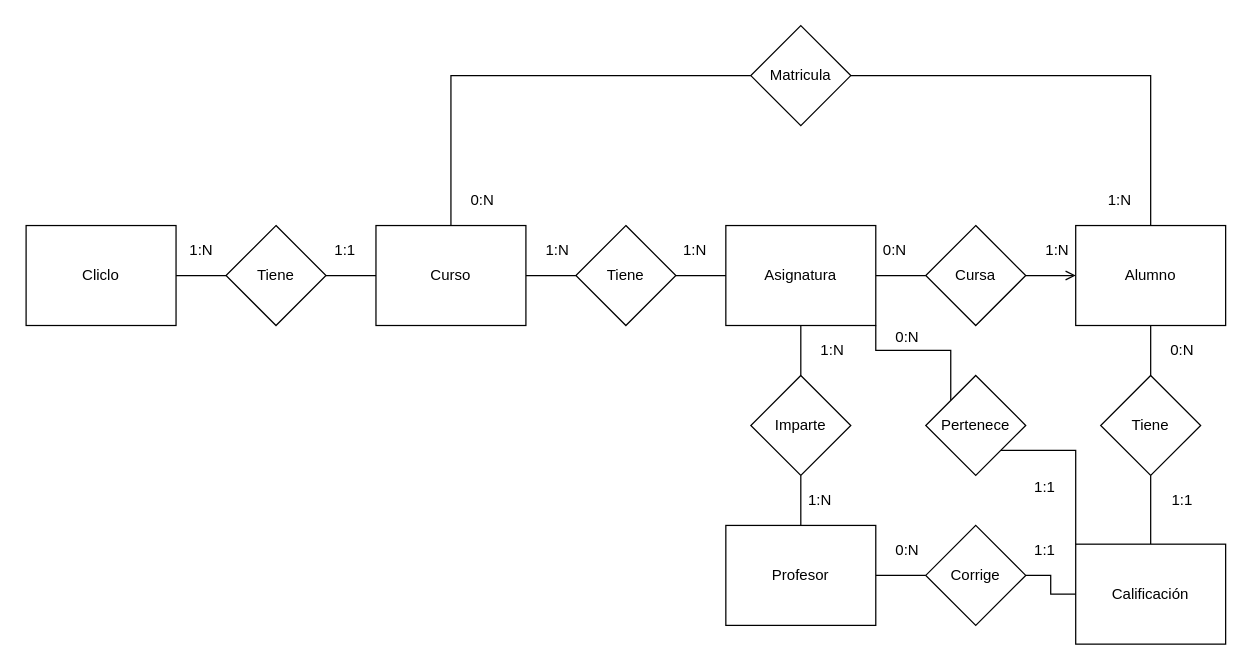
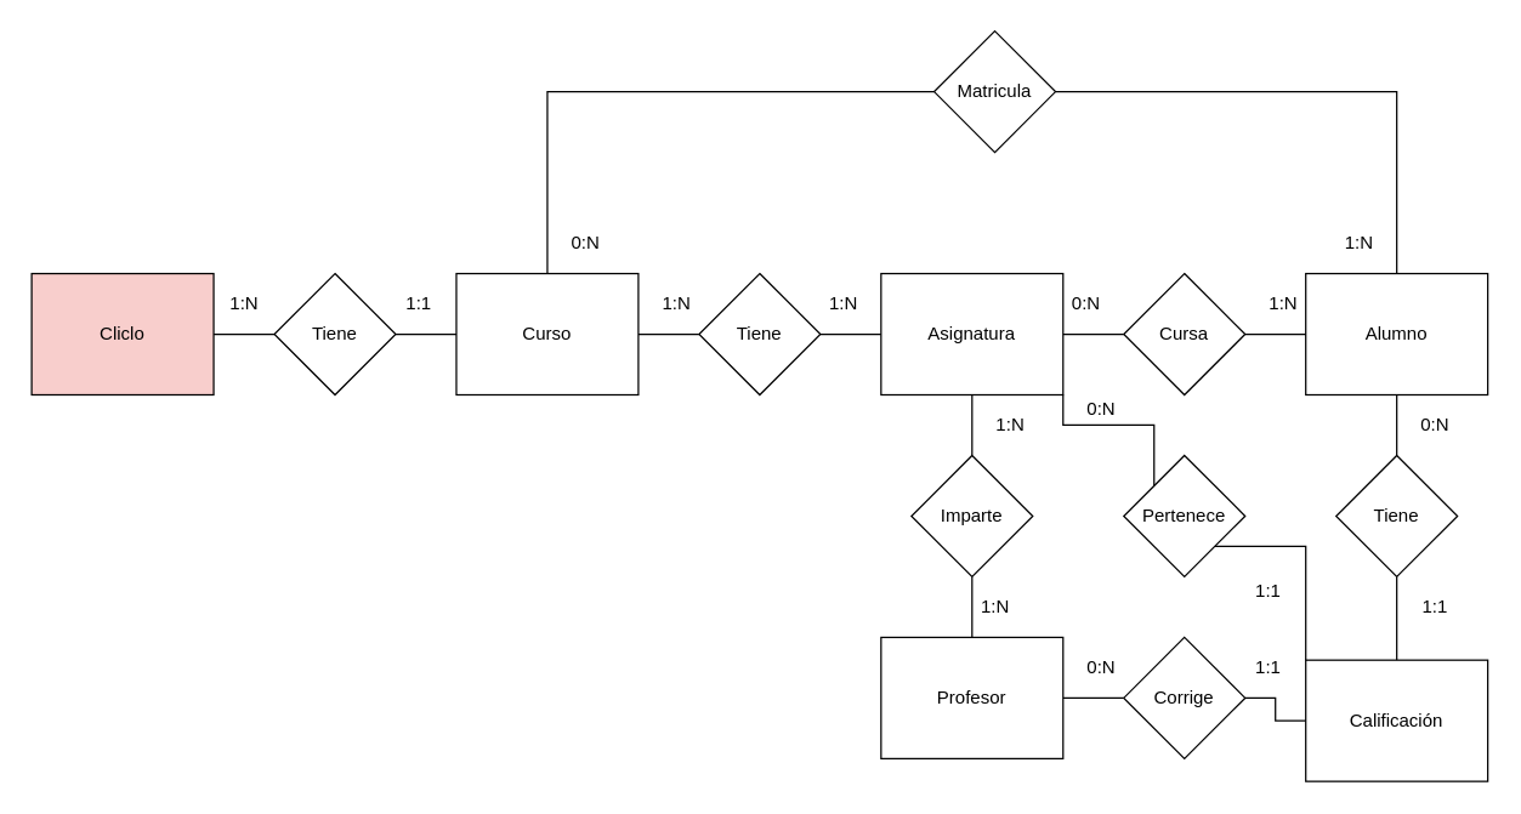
- <mxCell id="27" value="Matricula" style="rhombus;whiteSpace=wrap;html=1;" parent="1" vertex="1"><mxGeometry x="600" y="20" width="80" height="80" as="geometry" /></mxCell>
+ <mxCell id="27" value="Matricula" style="rhombus;whiteSpace=wrap;html=1;" parent="1" vertex="1"><mxGeometry x="615" y="20" width="80" height="80" as="geometry" /></mxCell>
- <mxCell id="23" value="Cliclo" style="rounded=0;whiteSpace=wrap;html=1;" parent="1" vertex="1"><mxGeometry x="20" y="180" width="120" height="80" as="geometry" /></mxCell>
+ <mxCell id="23" value="Cliclo" style="rounded=0;whiteSpace=wrap;html=1;fillColor=#f8cecc;" parent="1" vertex="1"><mxGeometry x="20" y="180" width="120" height="80" as="geometry" /></mxCell>
- <mxCell id="4" value="" style="edgeStyle=orthogonalEdgeStyle;rounded=0;orthogonalLoop=1;jettySize=auto;html=1;endArrow=open;endFill=0;" parent="1" source="5" target="3" edge="1"><mxGeometry relative="1" as="geometry" /></mxCell>
+ <mxCell id="4" value="" style="edgeStyle=orthogonalEdgeStyle;rounded=0;orthogonalLoop=1;jettySize=auto;html=1;endArrow=none;endFill=0;" parent="1" source="5" target="3" edge="1"><mxGeometry relative="1" as="geometry" /></mxCell>
